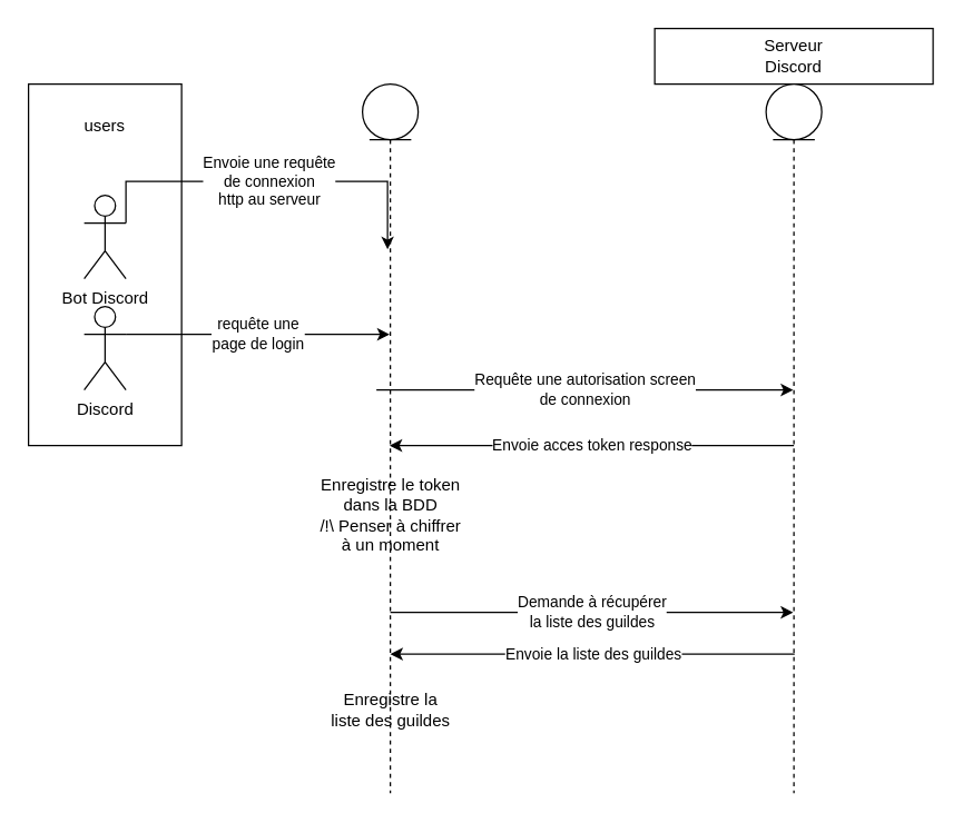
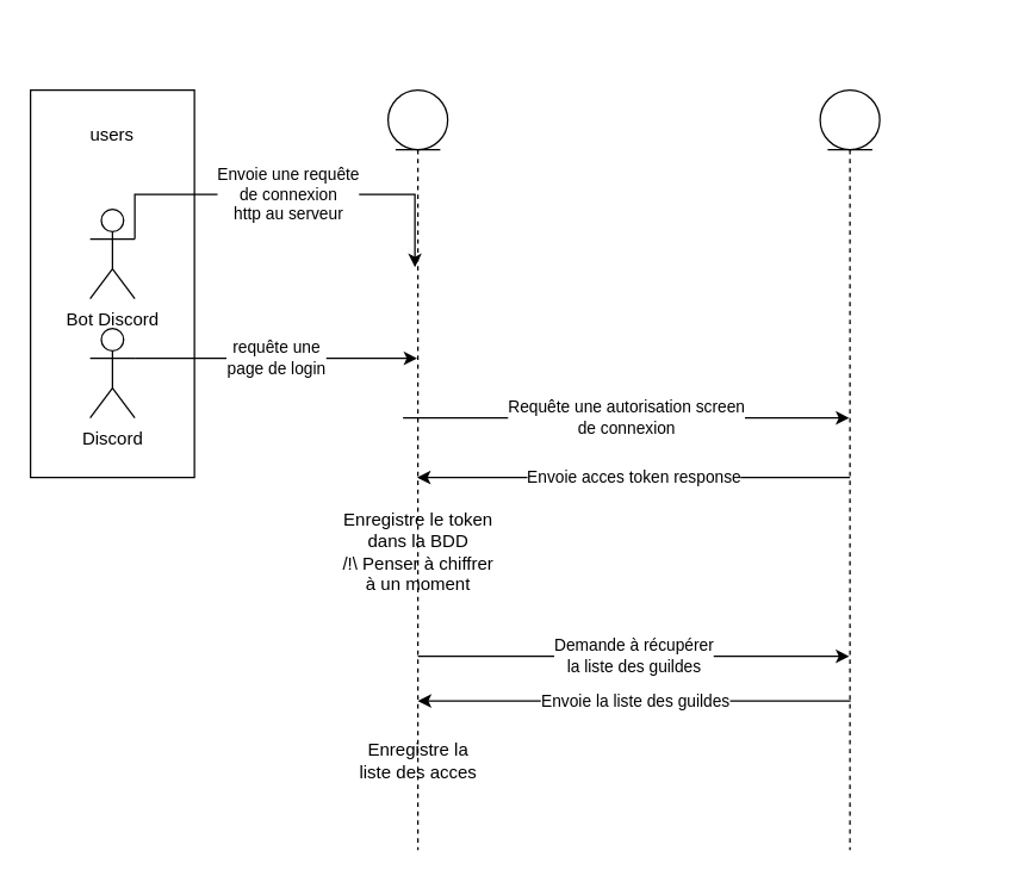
- <mxCell id="7" value="&lt;div&gt;Serveur&lt;/div&gt;&lt;div&gt;Discord&lt;br&gt;&lt;/div&gt;" style="rounded=0;whiteSpace=wrap;html=1;" vertex="1" parent="1"><mxGeometry x="470" y="20" width="200" height="40" as="geometry" /></mxCell>
- <mxCell id="15" value="&lt;div&gt;Enregistre la&lt;/div&gt;&lt;div&gt;liste des guildes&lt;br&gt;&lt;/div&gt;" style="text;html=1;align=center;verticalAlign=middle;resizable=0;points=[];autosize=1;" vertex="1" parent="1"><mxGeometry x="230" y="495" width="100" height="30" as="geometry" /></mxCell>
+ <mxCell id="15" value="&lt;div&gt;Enregistre la&lt;/div&gt;&lt;div&gt;liste des acces&lt;br&gt;&lt;/div&gt;" style="text;html=1;align=center;verticalAlign=middle;resizable=0;points=[];autosize=1;" vertex="1" parent="1"><mxGeometry x="230" y="495" width="100" height="30" as="geometry" /></mxCell>
